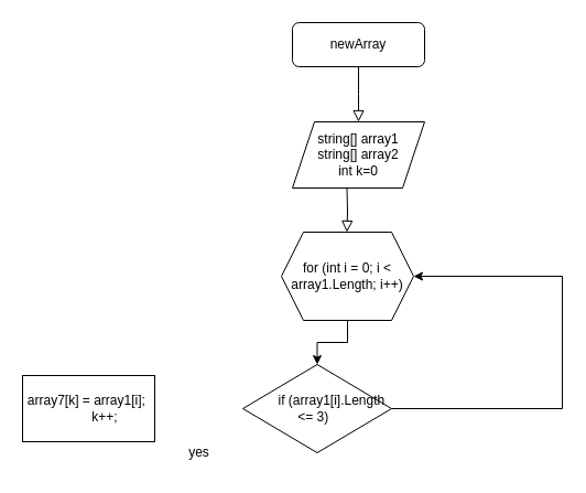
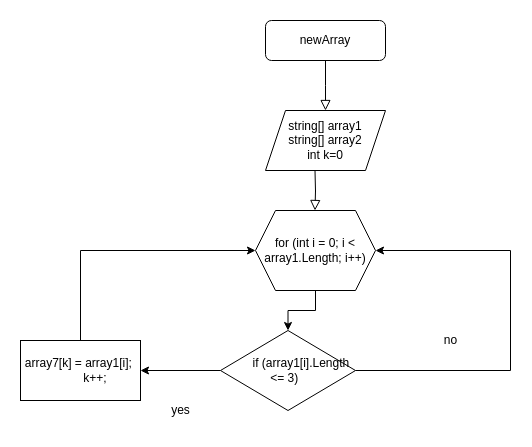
+ <mxCell id="11" style="edgeStyle=orthogonalEdgeStyle;rounded=0;orthogonalLoop=1;jettySize=auto;html=1;exitX=0.5;exitY=0;exitDx=0;exitDy=0;entryX=0;entryY=0.5;entryDx=0;entryDy=0;" edge="1" parent="1" source="12" target="7"><mxGeometry relative="1" as="geometry" /></mxCell>
+ <mxCell id="14" value="no" style="text;html=1;align=center;verticalAlign=middle;resizable=0;points=[];autosize=1;strokeColor=none;fillColor=none;" vertex="1" parent="1"><mxGeometry x="430" y="325" width="40" height="30" as="geometry" /></mxCell>
+ <mxCell id="8" style="edgeStyle=orthogonalEdgeStyle;rounded=0;orthogonalLoop=1;jettySize=auto;html=1;exitX=0;exitY=0.5;exitDx=0;exitDy=0;entryX=1;entryY=0.5;entryDx=0;entryDy=0;" edge="1" parent="1" source="10" target="12"><mxGeometry relative="1" as="geometry" /></mxCell>
